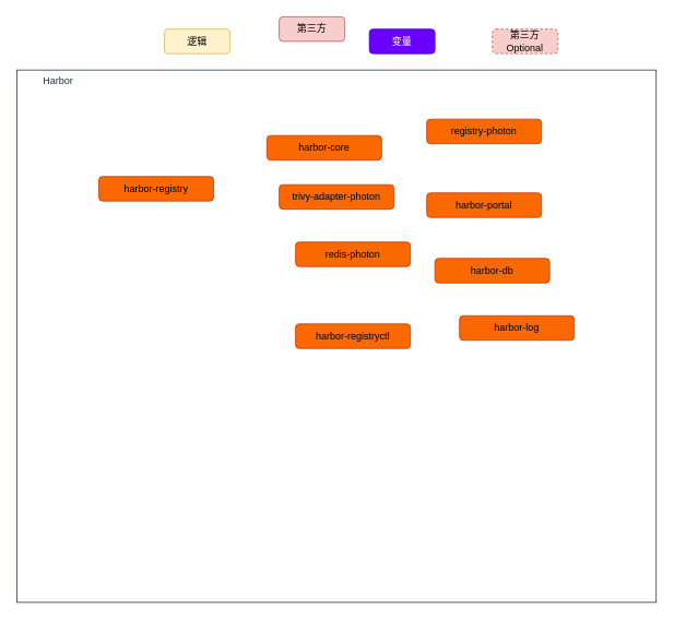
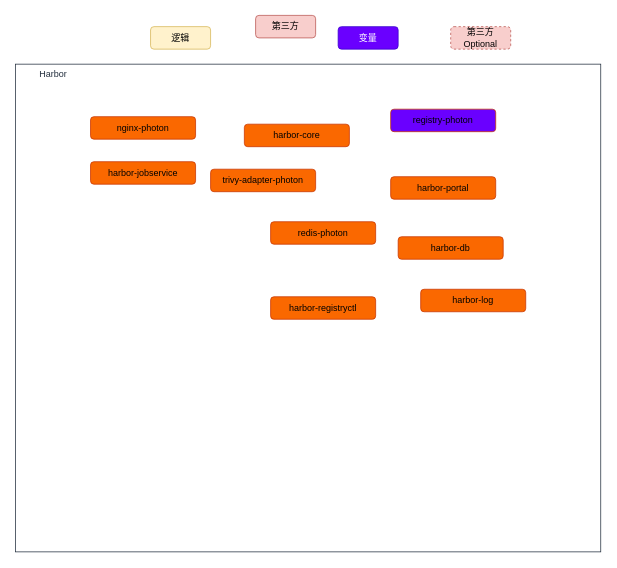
- <mxCell id="11" value="registry-photon" style="rounded=1;whiteSpace=wrap;html=1;fillColor=#fa6800;strokeColor=#C73500;fontColor=#000000;" parent="6" vertex="1"><mxGeometry x="500" y="60" width="140" height="30" as="geometry" /></mxCell>
+ <mxCell id="11" value="registry-photon" style="rounded=1;whiteSpace=wrap;html=1;fillColor=#6a00ff;strokeColor=#C73500;fontColor=#000000;" parent="6" vertex="1"><mxGeometry x="500" y="60" width="140" height="30" as="geometry" /></mxCell>
+ <mxCell id="7" value="nginx-photon" style="rounded=1;whiteSpace=wrap;html=1;fillColor=#fa6800;strokeColor=#C73500;fontColor=#000000;" parent="6" vertex="1"><mxGeometry x="100" y="70" width="140" height="30" as="geometry" /></mxCell>
- <mxCell id="8" value="harbor-registry" style="rounded=1;whiteSpace=wrap;html=1;fillColor=#fa6800;strokeColor=#C73500;fontColor=#000000;" parent="6" vertex="1"><mxGeometry x="100" y="130" width="140" height="30" as="geometry" /></mxCell>
+ <mxCell id="8" value="harbor-jobservice" style="rounded=1;whiteSpace=wrap;html=1;fillColor=#fa6800;strokeColor=#C73500;fontColor=#000000;" parent="6" vertex="1"><mxGeometry x="100" y="130" width="140" height="30" as="geometry" /></mxCell>
- <mxCell id="10" value="trivy-adapter-photon" style="rounded=1;whiteSpace=wrap;html=1;fillColor=#fa6800;strokeColor=#C73500;fontColor=#000000;" parent="6" vertex="1"><mxGeometry x="320" y="140" width="140" height="30" as="geometry" /></mxCell>
+ <mxCell id="10" value="trivy-adapter-photon" style="rounded=1;whiteSpace=wrap;html=1;fillColor=#fa6800;strokeColor=#C73500;fontColor=#000000;" parent="6" vertex="1"><mxGeometry x="260" y="140" width="140" height="30" as="geometry" /></mxCell>
